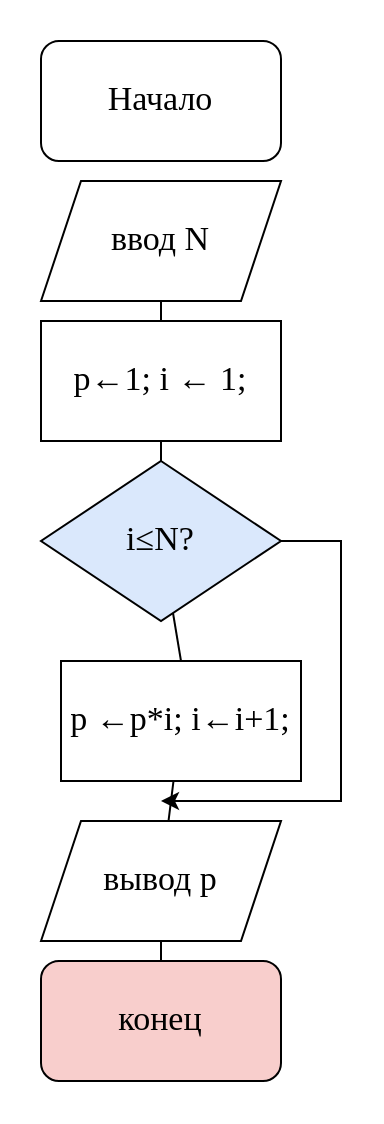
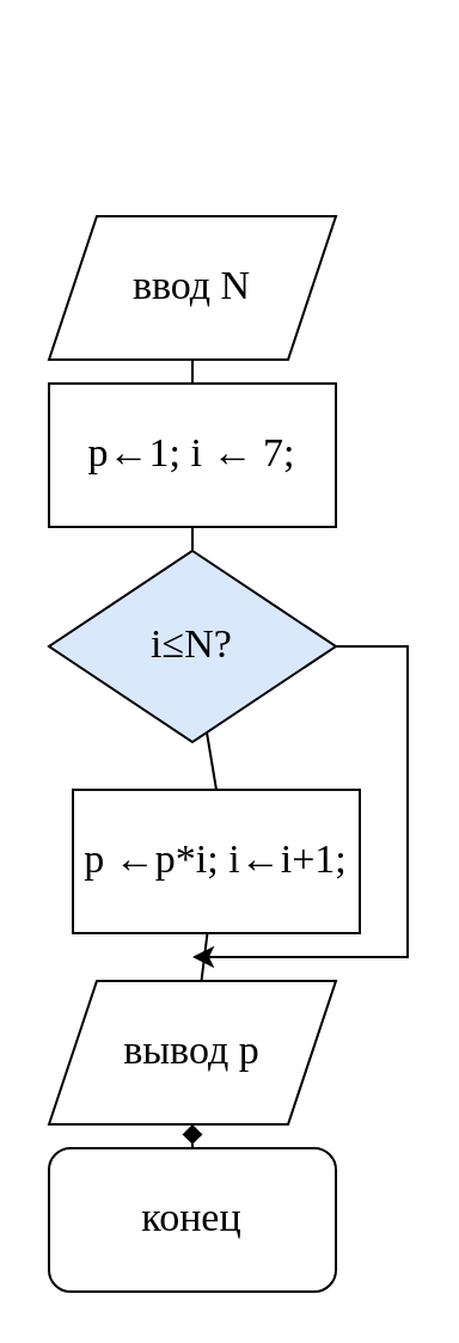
- <mxCell id="2" value="Начало" style="rounded=1;whiteSpace=wrap;html=1;fontFamily=Times New Roman;fontSize=17;" vertex="1" parent="1"><mxGeometry x="20" y="20" width="120" height="60" as="geometry" /></mxCell>
- <mxCell id="4" value="&lt;span style=&quot;font-size: 17px;&quot; lang=&quot;EN-US&quot;&gt;p&lt;/span&gt;&lt;span style=&quot;font-size: 17px;&quot;&gt;←1; &lt;/span&gt;&lt;span style=&quot;font-size: 17px;&quot; lang=&quot;EN-US&quot;&gt;i&lt;/span&gt;&lt;span style=&quot;font-size: 17px;&quot;&gt; ← 1;&lt;/span&gt;" style="rounded=0;whiteSpace=wrap;html=1;fontFamily=Times New Roman;fontSize=17;" vertex="1" parent="1"><mxGeometry x="20" y="160" width="120" height="60" as="geometry" /></mxCell>
+ <mxCell id="4" value="&lt;span style=&quot;font-size: 17px;&quot; lang=&quot;EN-US&quot;&gt;p&lt;/span&gt;&lt;span style=&quot;font-size: 17px;&quot;&gt;←1; &lt;/span&gt;&lt;span style=&quot;font-size: 17px;&quot; lang=&quot;EN-US&quot;&gt;i&lt;/span&gt;&lt;span style=&quot;font-size: 17px;&quot;&gt; ← 7;&lt;/span&gt;" style="rounded=0;whiteSpace=wrap;html=1;fontFamily=Times New Roman;fontSize=17;" vertex="1" parent="1"><mxGeometry x="20" y="160" width="120" height="60" as="geometry" /></mxCell>
- <mxCell id="13" value="" style="endArrow=none;html=1;fontFamily=Times New Roman;fontSize=17;" edge="1" parent="1" source="7" target="8"><mxGeometry width="50" height="50" relative="1" as="geometry"><mxPoint x="130" y="150" as="sourcePoint" /><mxPoint x="130" y="130" as="targetPoint" /></mxGeometry></mxCell>
+ <mxCell id="13" value="" style="endArrow=diamond;html=1;fontFamily=Times New Roman;fontSize=17;" edge="1" parent="1" source="7" target="8"><mxGeometry width="50" height="50" relative="1" as="geometry"><mxPoint x="130" y="150" as="sourcePoint" /><mxPoint x="130" y="130" as="targetPoint" /></mxGeometry></mxCell>
- <mxCell id="7" value="конец" style="rounded=1;whiteSpace=wrap;html=1;fontFamily=Times New Roman;fontSize=17;fillColor=#f8cecc;" vertex="1" parent="1"><mxGeometry x="20" y="480" width="120" height="60" as="geometry" /></mxCell>
+ <mxCell id="7" value="конец" style="rounded=1;whiteSpace=wrap;html=1;fontFamily=Times New Roman;fontSize=17;" vertex="1" parent="1"><mxGeometry x="20" y="480" width="120" height="60" as="geometry" /></mxCell>
